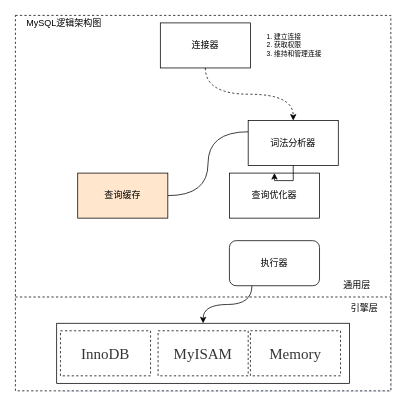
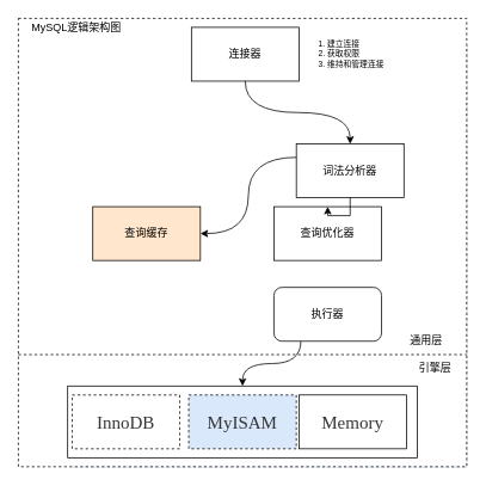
- <mxCell id="9" value="" style="edgeStyle=orthogonalEdgeStyle;rounded=0;orthogonalLoop=1;jettySize=auto;html=1;curved=1;dashed=1;" parent="5" source="7" target="8" edge="1"><mxGeometry relative="1" as="geometry" /></mxCell>
+ <mxCell id="9" value="" style="edgeStyle=orthogonalEdgeStyle;rounded=0;orthogonalLoop=1;jettySize=auto;html=1;curved=1;" parent="5" source="7" target="8" edge="1"><mxGeometry relative="1" as="geometry" /></mxCell>
- <mxCell id="10" style="edgeStyle=orthogonalEdgeStyle;curved=1;rounded=0;orthogonalLoop=1;jettySize=auto;html=1;exitX=0;exitY=0.25;exitDx=0;exitDy=0;entryX=1;entryY=0.5;entryDx=0;entryDy=0;fontSize=9;endArrow=none;" parent="5" source="8" target="15" edge="1"><mxGeometry relative="1" as="geometry" /></mxCell>
+ <mxCell id="10" style="edgeStyle=orthogonalEdgeStyle;curved=1;rounded=0;orthogonalLoop=1;jettySize=auto;html=1;exitX=0;exitY=0.25;exitDx=0;exitDy=0;entryX=1;entryY=0.5;entryDx=0;entryDy=0;fontSize=9;" parent="5" source="8" target="15" edge="1"><mxGeometry relative="1" as="geometry" /></mxCell>
- <mxCell id="22" value="&lt;div&gt;&lt;span style=&quot;font-size: 15pt ; font-family: &amp;#34;microsoftsansserifregular&amp;#34; ; color: rgb(53 , 53 , 53)&quot;&gt;MyISAM&lt;/span&gt;&lt;/div&gt;" style="rounded=0;whiteSpace=wrap;html=1;dashed=1;" parent="5" vertex="1"><mxGeometry x="130" y="390" width="120" height="60" as="geometry" /></mxCell>
+ <mxCell id="22" value="&lt;div&gt;&lt;span style=&quot;font-size: 15pt ; font-family: &amp;#34;microsoftsansserifregular&amp;#34; ; color: rgb(53 , 53 , 53)&quot;&gt;MyISAM&lt;/span&gt;&lt;/div&gt;" style="rounded=0;whiteSpace=wrap;html=1;dashed=1;fillColor=#dae8fc;" parent="5" vertex="1"><mxGeometry x="130" y="390" width="120" height="60" as="geometry" /></mxCell>
- <mxCell id="23" value="&lt;div&gt;&lt;span style=&quot;font-size: 15pt ; font-family: &amp;#34;microsoftsansserifregular&amp;#34; ; color: rgb(53 , 53 , 53)&quot;&gt;Memory&lt;/span&gt;&lt;/div&gt;" style="rounded=0;whiteSpace=wrap;html=1;dashed=1;" parent="5" vertex="1"><mxGeometry x="253" y="390" width="120" height="60" as="geometry" /></mxCell>
+ <mxCell id="23" value="&lt;div&gt;&lt;span style=&quot;font-size: 15pt ; font-family: &amp;#34;microsoftsansserifregular&amp;#34; ; color: rgb(53 , 53 , 53)&quot;&gt;Memory&lt;/span&gt;&lt;/div&gt;" style="rounded=0;whiteSpace=wrap;html=1;dashed=0;" parent="5" vertex="1"><mxGeometry x="253" y="390" width="120" height="60" as="geometry" /></mxCell>
